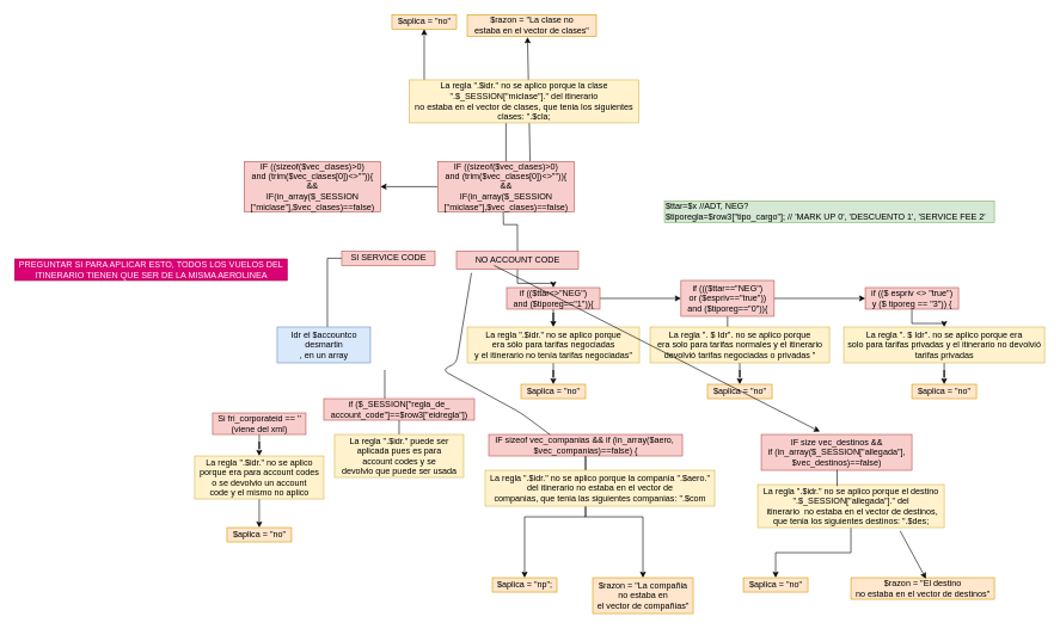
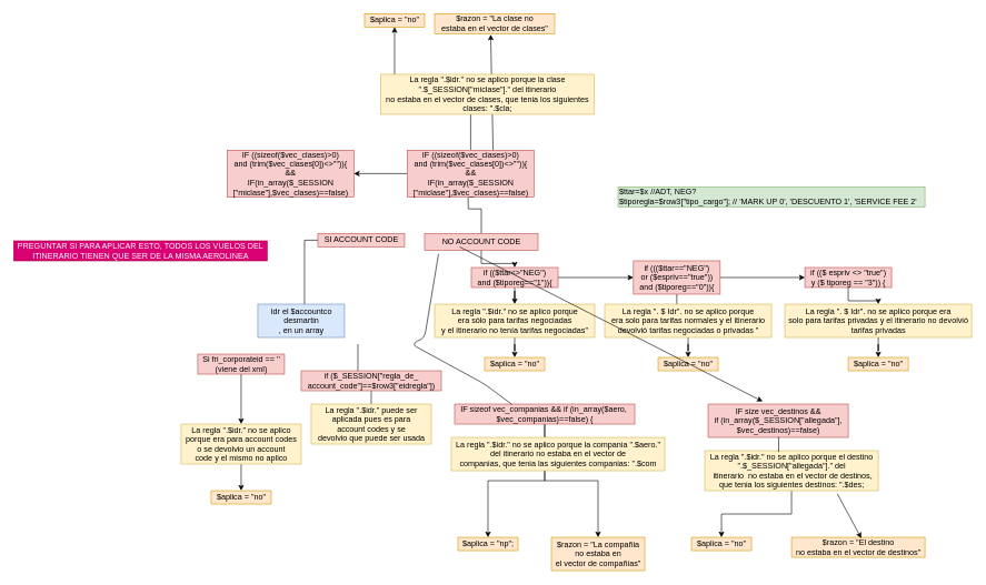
- <mxCell id="3" value="&lt;font style=&quot;vertical-align: inherit&quot;&gt;&lt;font style=&quot;vertical-align: inherit&quot;&gt;SI SERVICE CODE&lt;br&gt;&lt;/font&gt;&lt;/font&gt;" style="text;html=1;align=center;verticalAlign=middle;resizable=0;points=[];autosize=1;fillColor=#f8cecc;strokeColor=#b85450;" parent="1" vertex="1"><mxGeometry x="476" y="350" width="130" height="20" as="geometry" /></mxCell>
+ <mxCell id="3" value="&lt;font style=&quot;vertical-align: inherit&quot;&gt;&lt;font style=&quot;vertical-align: inherit&quot;&gt;SI ACCOUNT CODE&lt;br&gt;&lt;/font&gt;&lt;/font&gt;" style="text;html=1;align=center;verticalAlign=middle;resizable=0;points=[];autosize=1;fillColor=#f8cecc;strokeColor=#b85450;" parent="1" vertex="1"><mxGeometry x="476" y="350" width="130" height="20" as="geometry" /></mxCell>
- <mxCell id="5" value="&lt;font style=&quot;vertical-align: inherit&quot;&gt;&lt;font style=&quot;vertical-align: inherit&quot;&gt;Si fri_corporateid == ''&lt;br&gt;(viene del xml)&lt;br&gt;&lt;/font&gt;&lt;/font&gt;" style="text;html=1;align=center;verticalAlign=middle;resizable=0;points=[];autosize=1;fillColor=#f8cecc;strokeColor=#b85450;" parent="1" vertex="1"><mxGeometry x="296" y="576" width="130" height="30" as="geometry" /></mxCell>
+ <mxCell id="5" value="&lt;font style=&quot;vertical-align: inherit&quot;&gt;&lt;font style=&quot;vertical-align: inherit&quot;&gt;Si fri_corporateid == ''&lt;br&gt;(viene del xml)&lt;br&gt;&lt;/font&gt;&lt;/font&gt;" style="text;html=1;align=center;verticalAlign=middle;resizable=0;points=[];autosize=1;fillColor=#f8cecc;strokeColor=#b85450;" parent="1" vertex="1"><mxGeometry x="296" y="531" width="130" height="30" as="geometry" /></mxCell>
